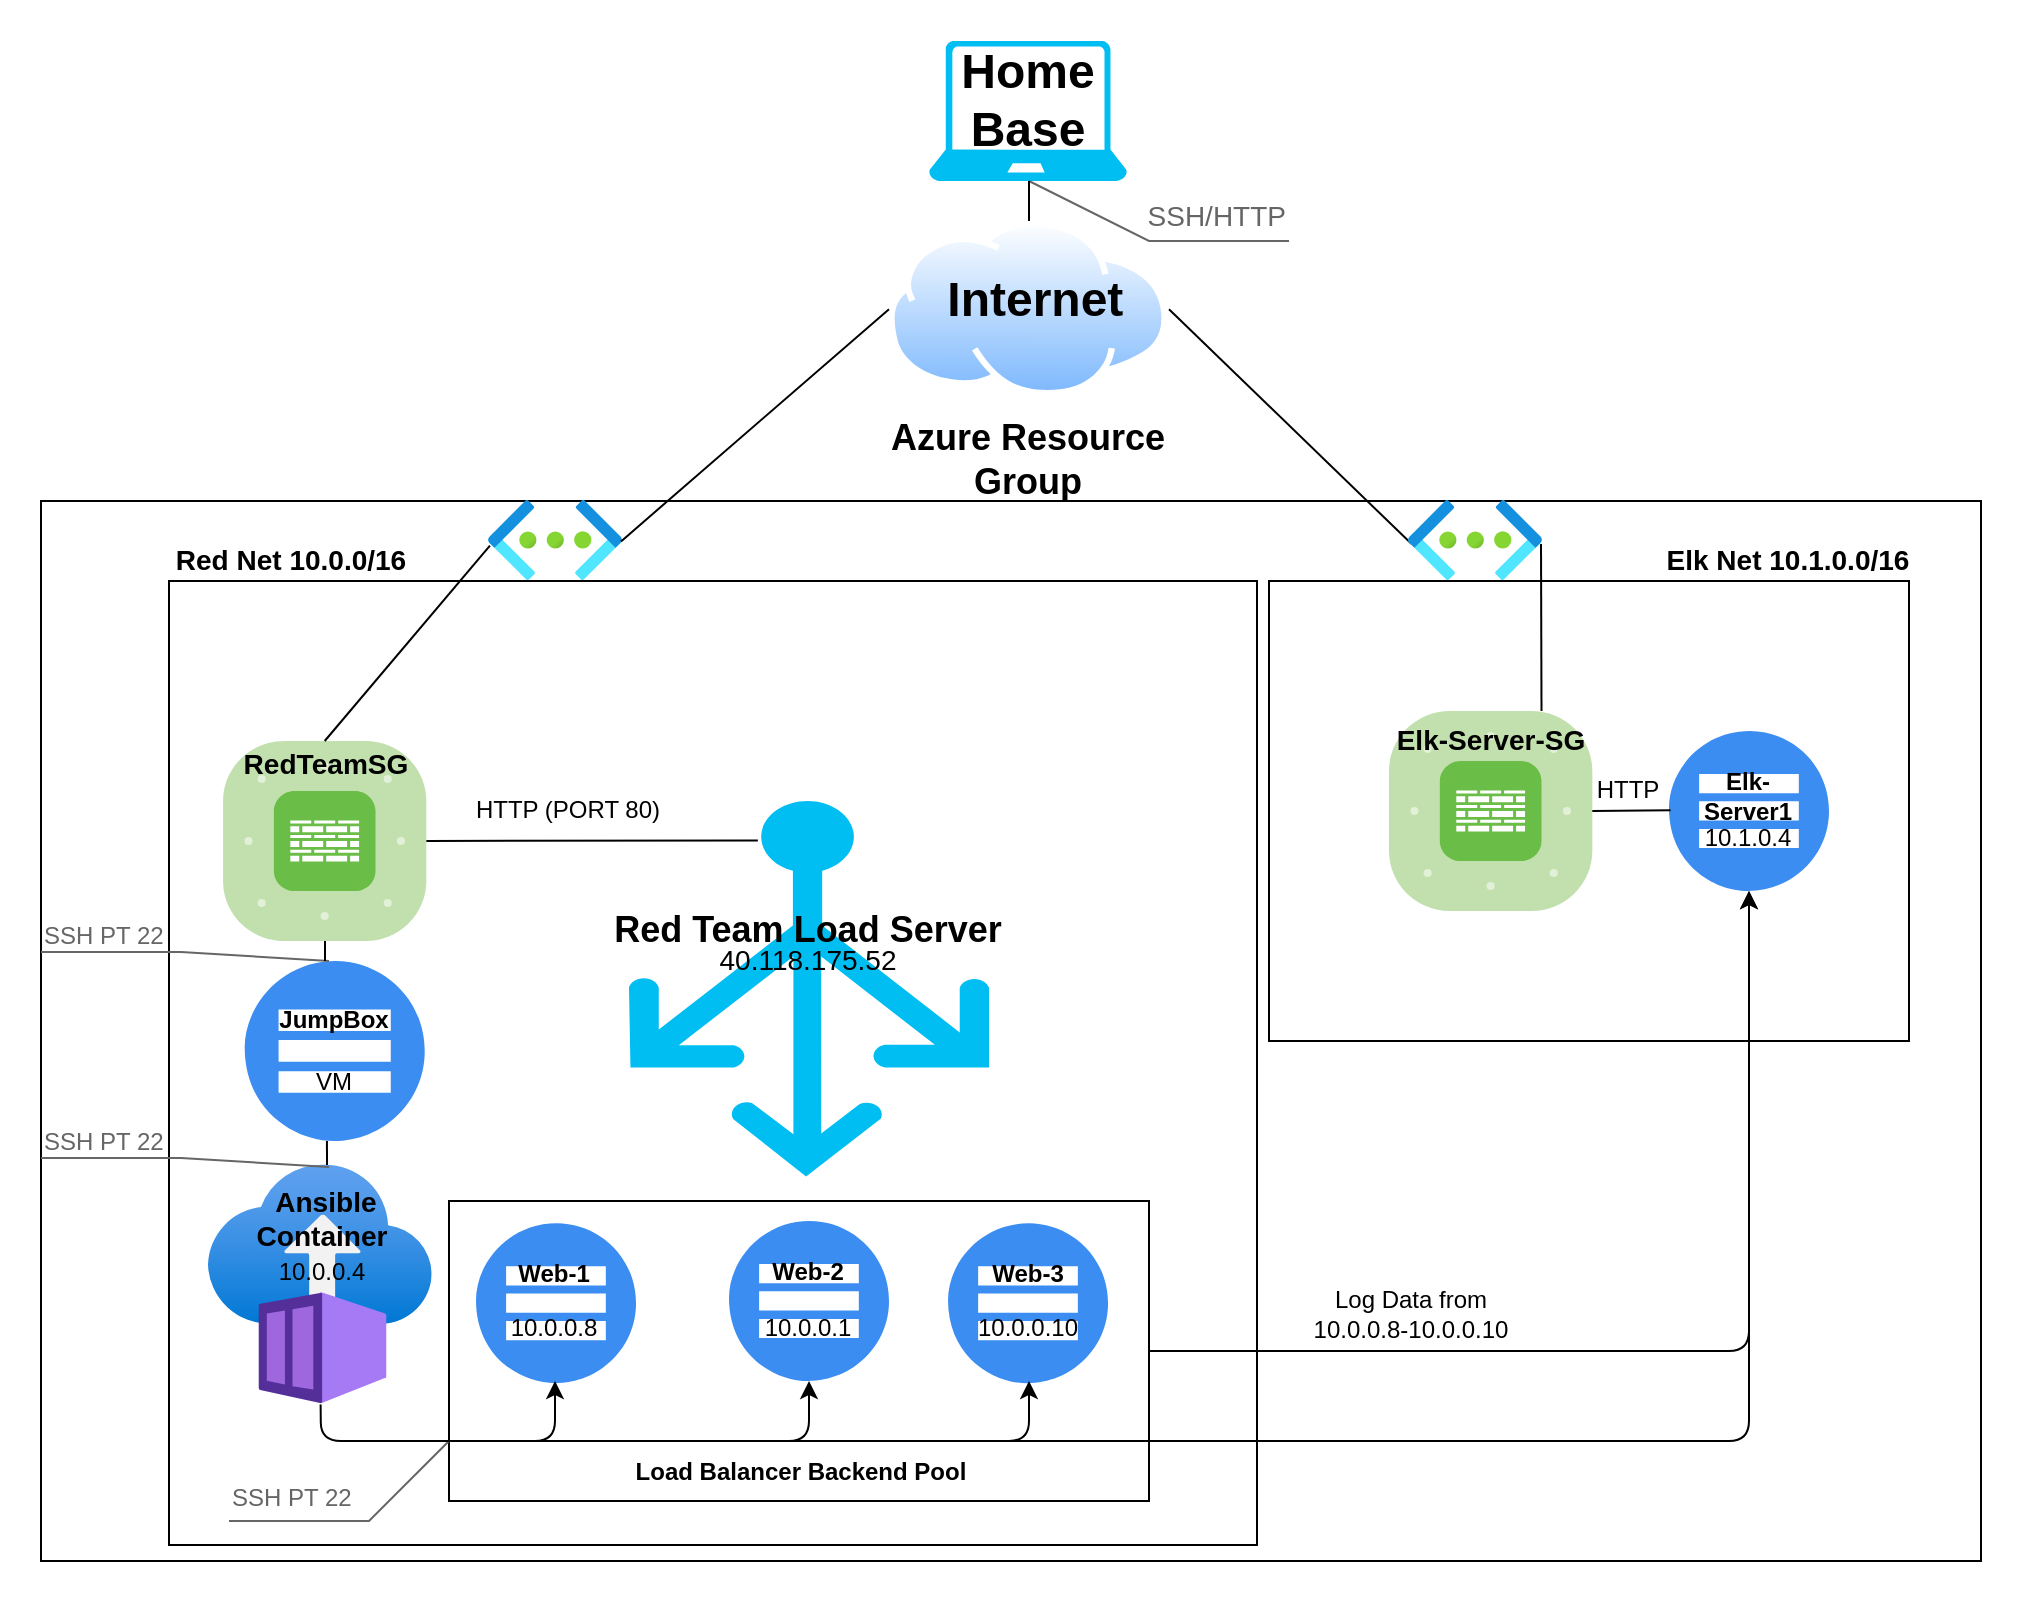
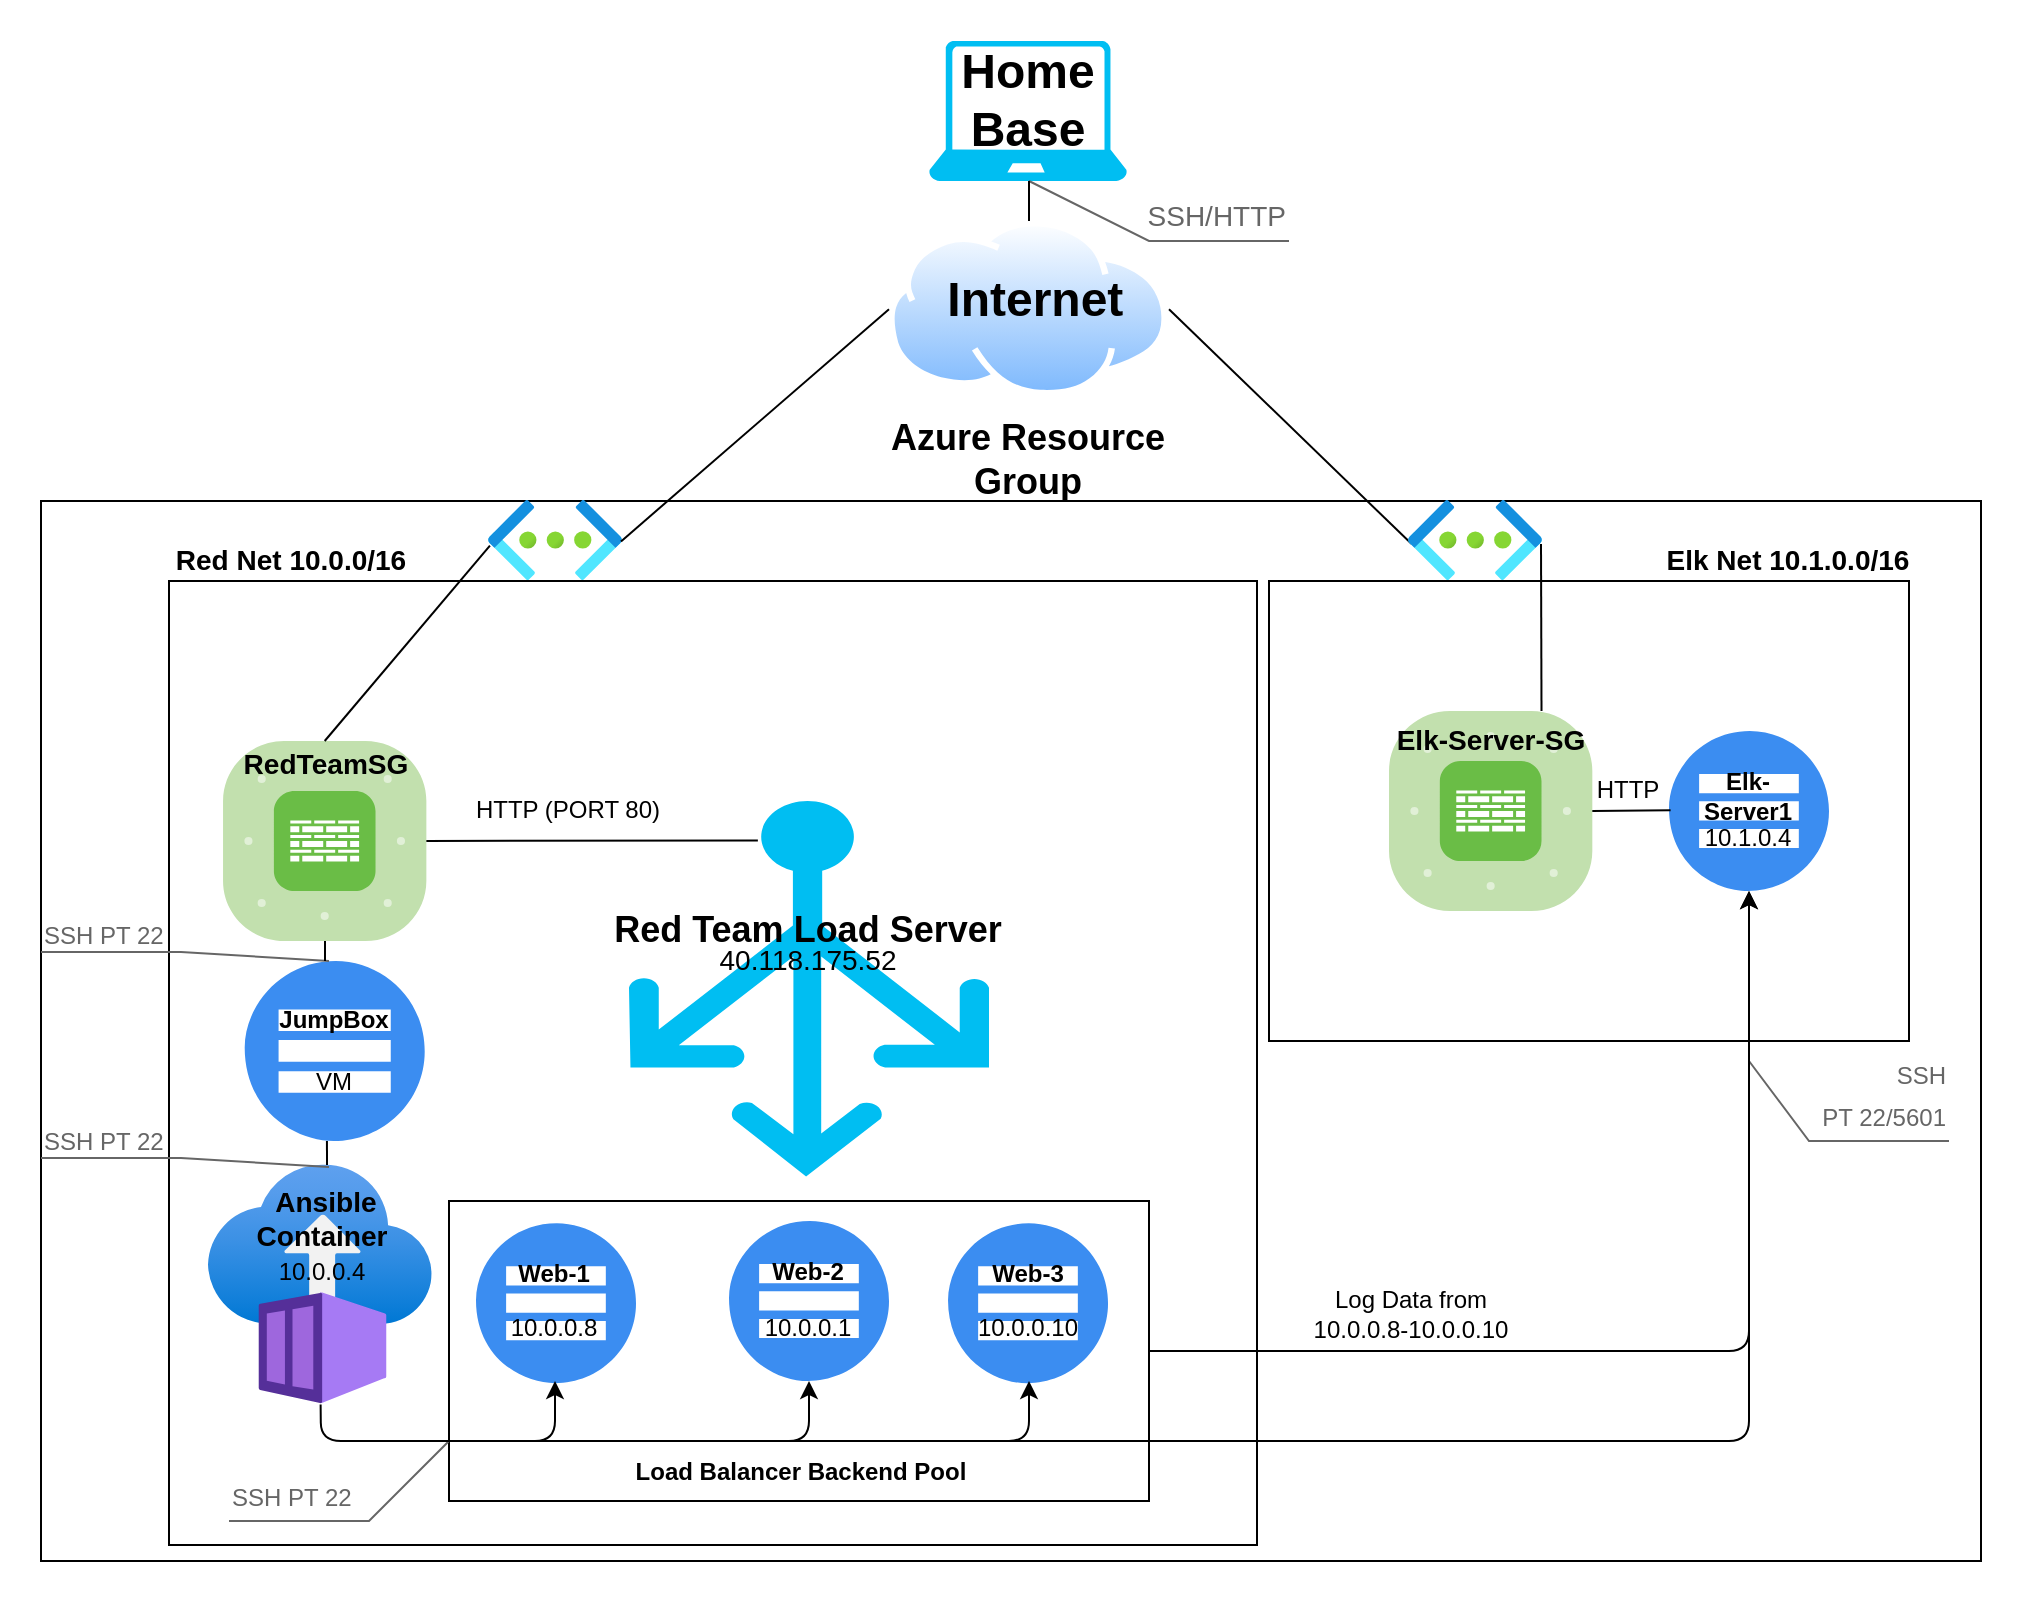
+ <mxCell id="45" value="&lt;font style=&quot;font-size: 12px&quot;&gt;SSH&lt;br&gt;PT 22/5601&lt;/font&gt;" style="strokeWidth=1;shadow=0;dashed=0;align=center;html=1;shape=mxgraph.mockup.text.callout;linkText=;textSize=17;textColor=#666666;callDir=SE;callStyle=line;fontSize=17;fontColor=#666666;align=right;verticalAlign=bottom;strokeColor=#666666;" parent="20" vertex="1"><mxGeometry x="874" y="530" width="100" height="40" as="geometry" /></mxCell>
